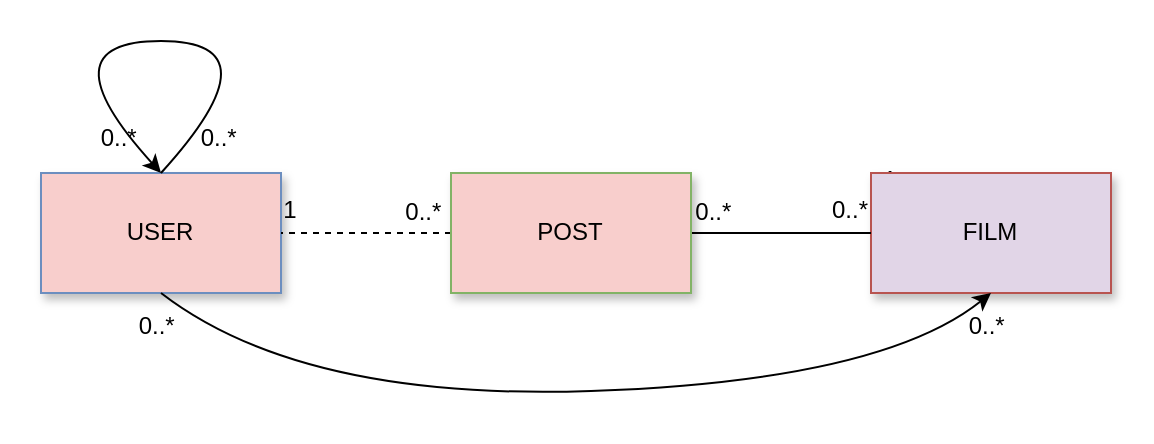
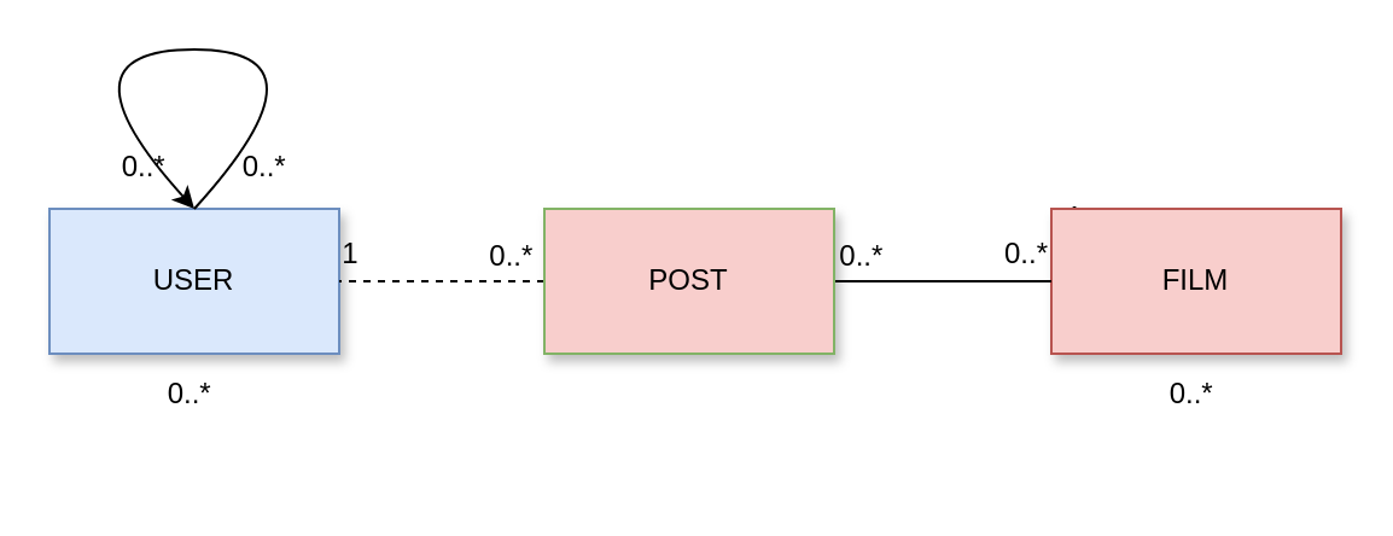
- <mxCell id="4" value="USER" style="rounded=0;whiteSpace=wrap;html=1;fillColor=#f8cecc;strokeColor=#6c8ebf;shadow=1;" parent="1" vertex="1"><mxGeometry x="20" y="86" width="120" height="60" as="geometry" /></mxCell>
+ <mxCell id="4" value="USER" style="rounded=0;whiteSpace=wrap;html=1;fillColor=#dae8fc;strokeColor=#6c8ebf;shadow=1;" parent="1" vertex="1"><mxGeometry x="20" y="86" width="120" height="60" as="geometry" /></mxCell>
- <mxCell id="3" value="FILM" style="rounded=0;whiteSpace=wrap;html=1;fillColor=#e1d5e7;strokeColor=#b85450;shadow=1;comic=0;" parent="1" vertex="1"><mxGeometry x="435" y="86" width="120" height="60" as="geometry" /></mxCell>
+ <mxCell id="3" value="FILM" style="rounded=0;whiteSpace=wrap;html=1;fillColor=#f8cecc;strokeColor=#b85450;shadow=1;comic=0;" parent="1" vertex="1"><mxGeometry x="435" y="86" width="120" height="60" as="geometry" /></mxCell>
- <mxCell id="15" value="" style="curved=1;endArrow=classic;html=1;exitX=0.5;exitY=1;exitDx=0;exitDy=0;entryX=0.5;entryY=1;entryDx=0;entryDy=0;" parent="1" source="4" target="3" edge="1"><mxGeometry width="50" height="50" relative="1" as="geometry"><mxPoint x="50" y="220" as="sourcePoint" /><mxPoint x="100" y="170" as="targetPoint" /><Array as="points"><mxPoint x="150" y="200" /><mxPoint x="440" y="190" /></Array></mxGeometry></mxCell>
